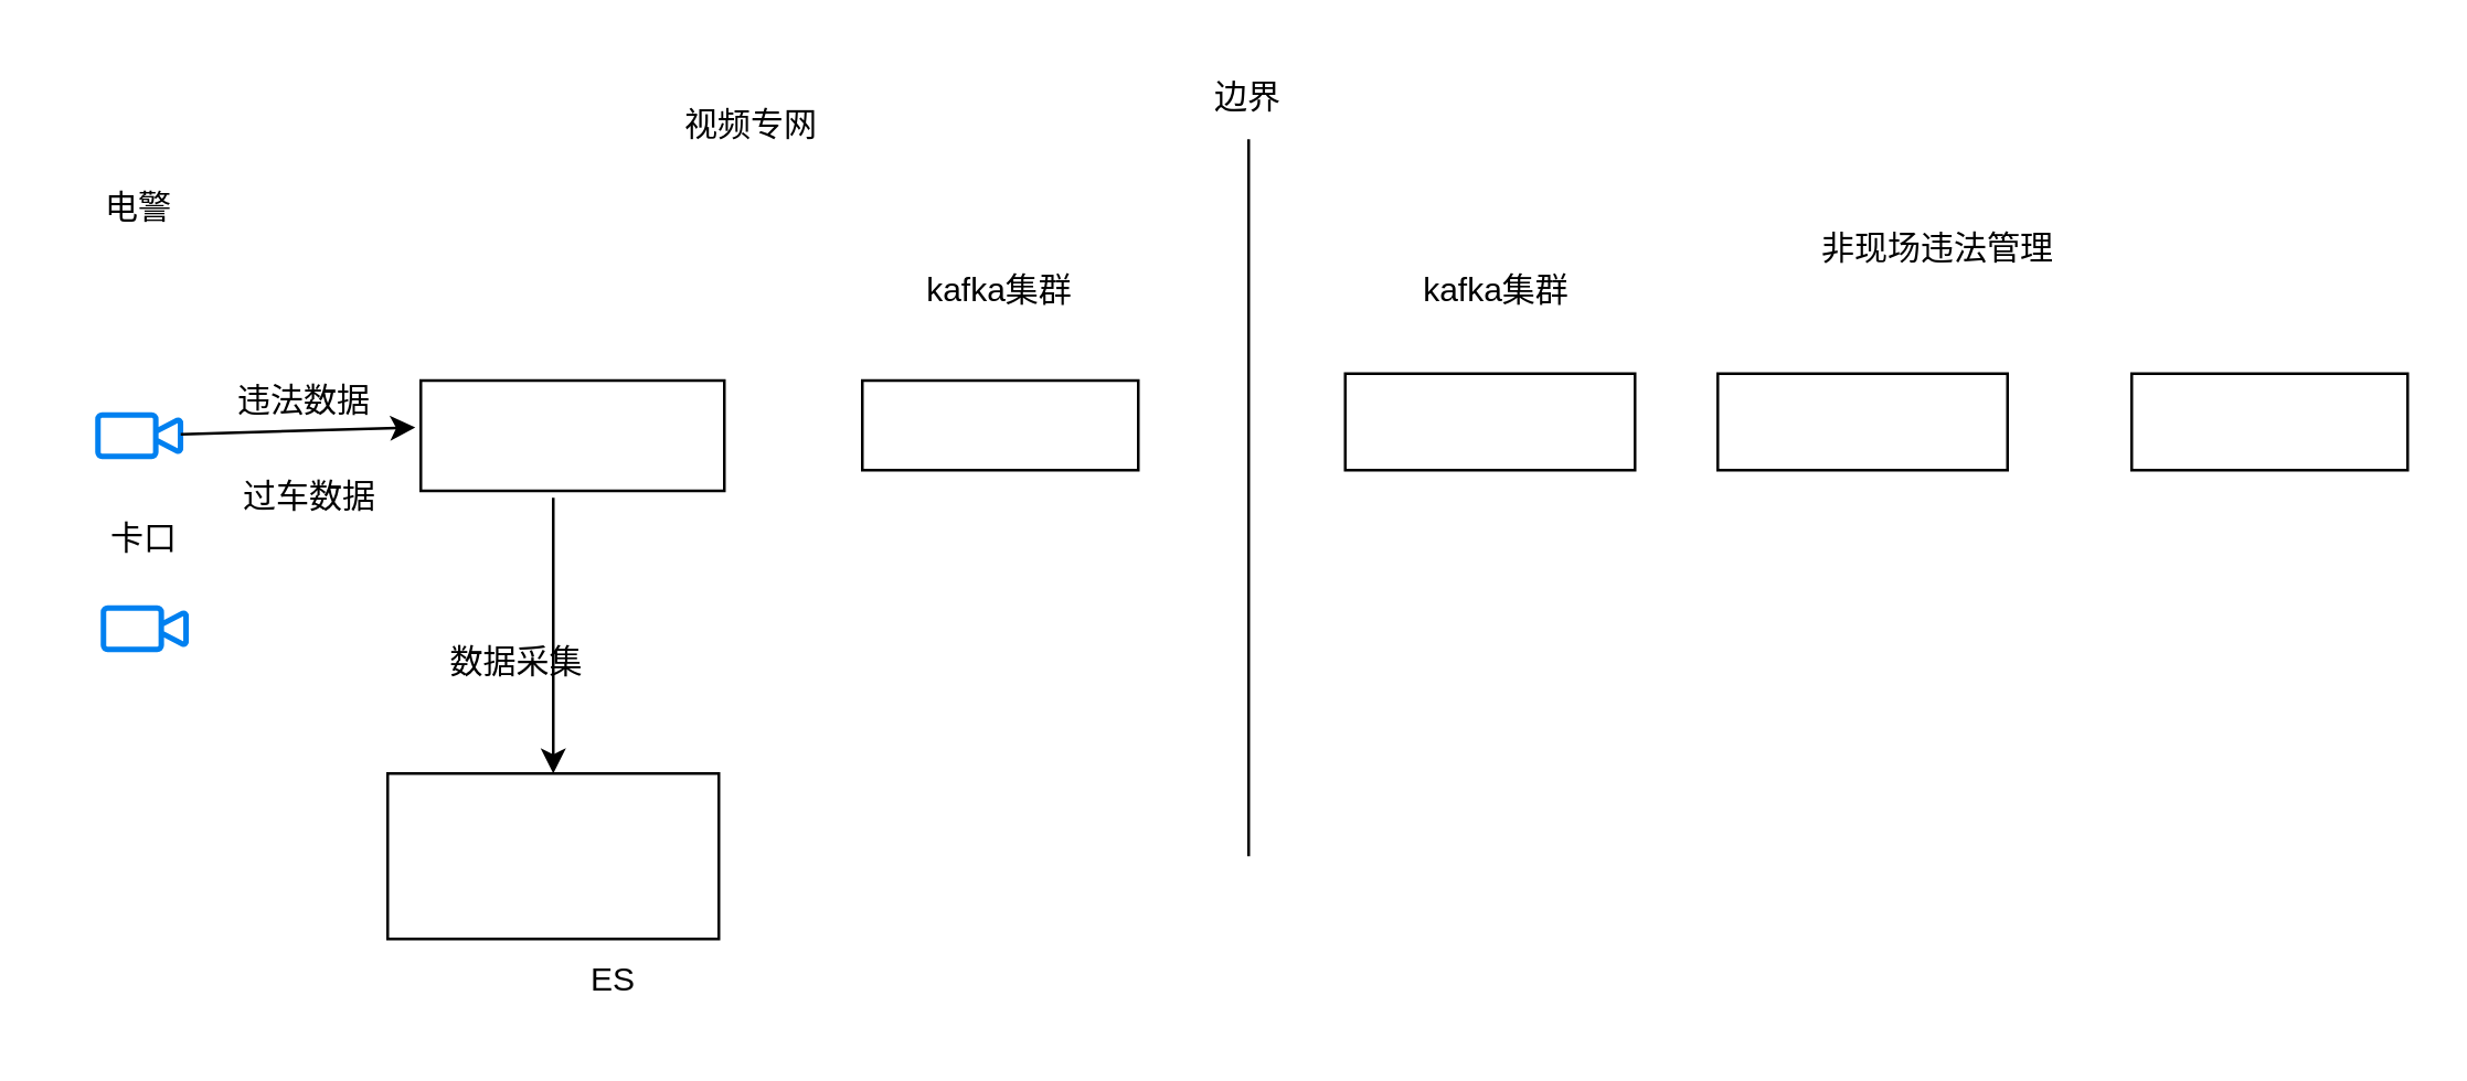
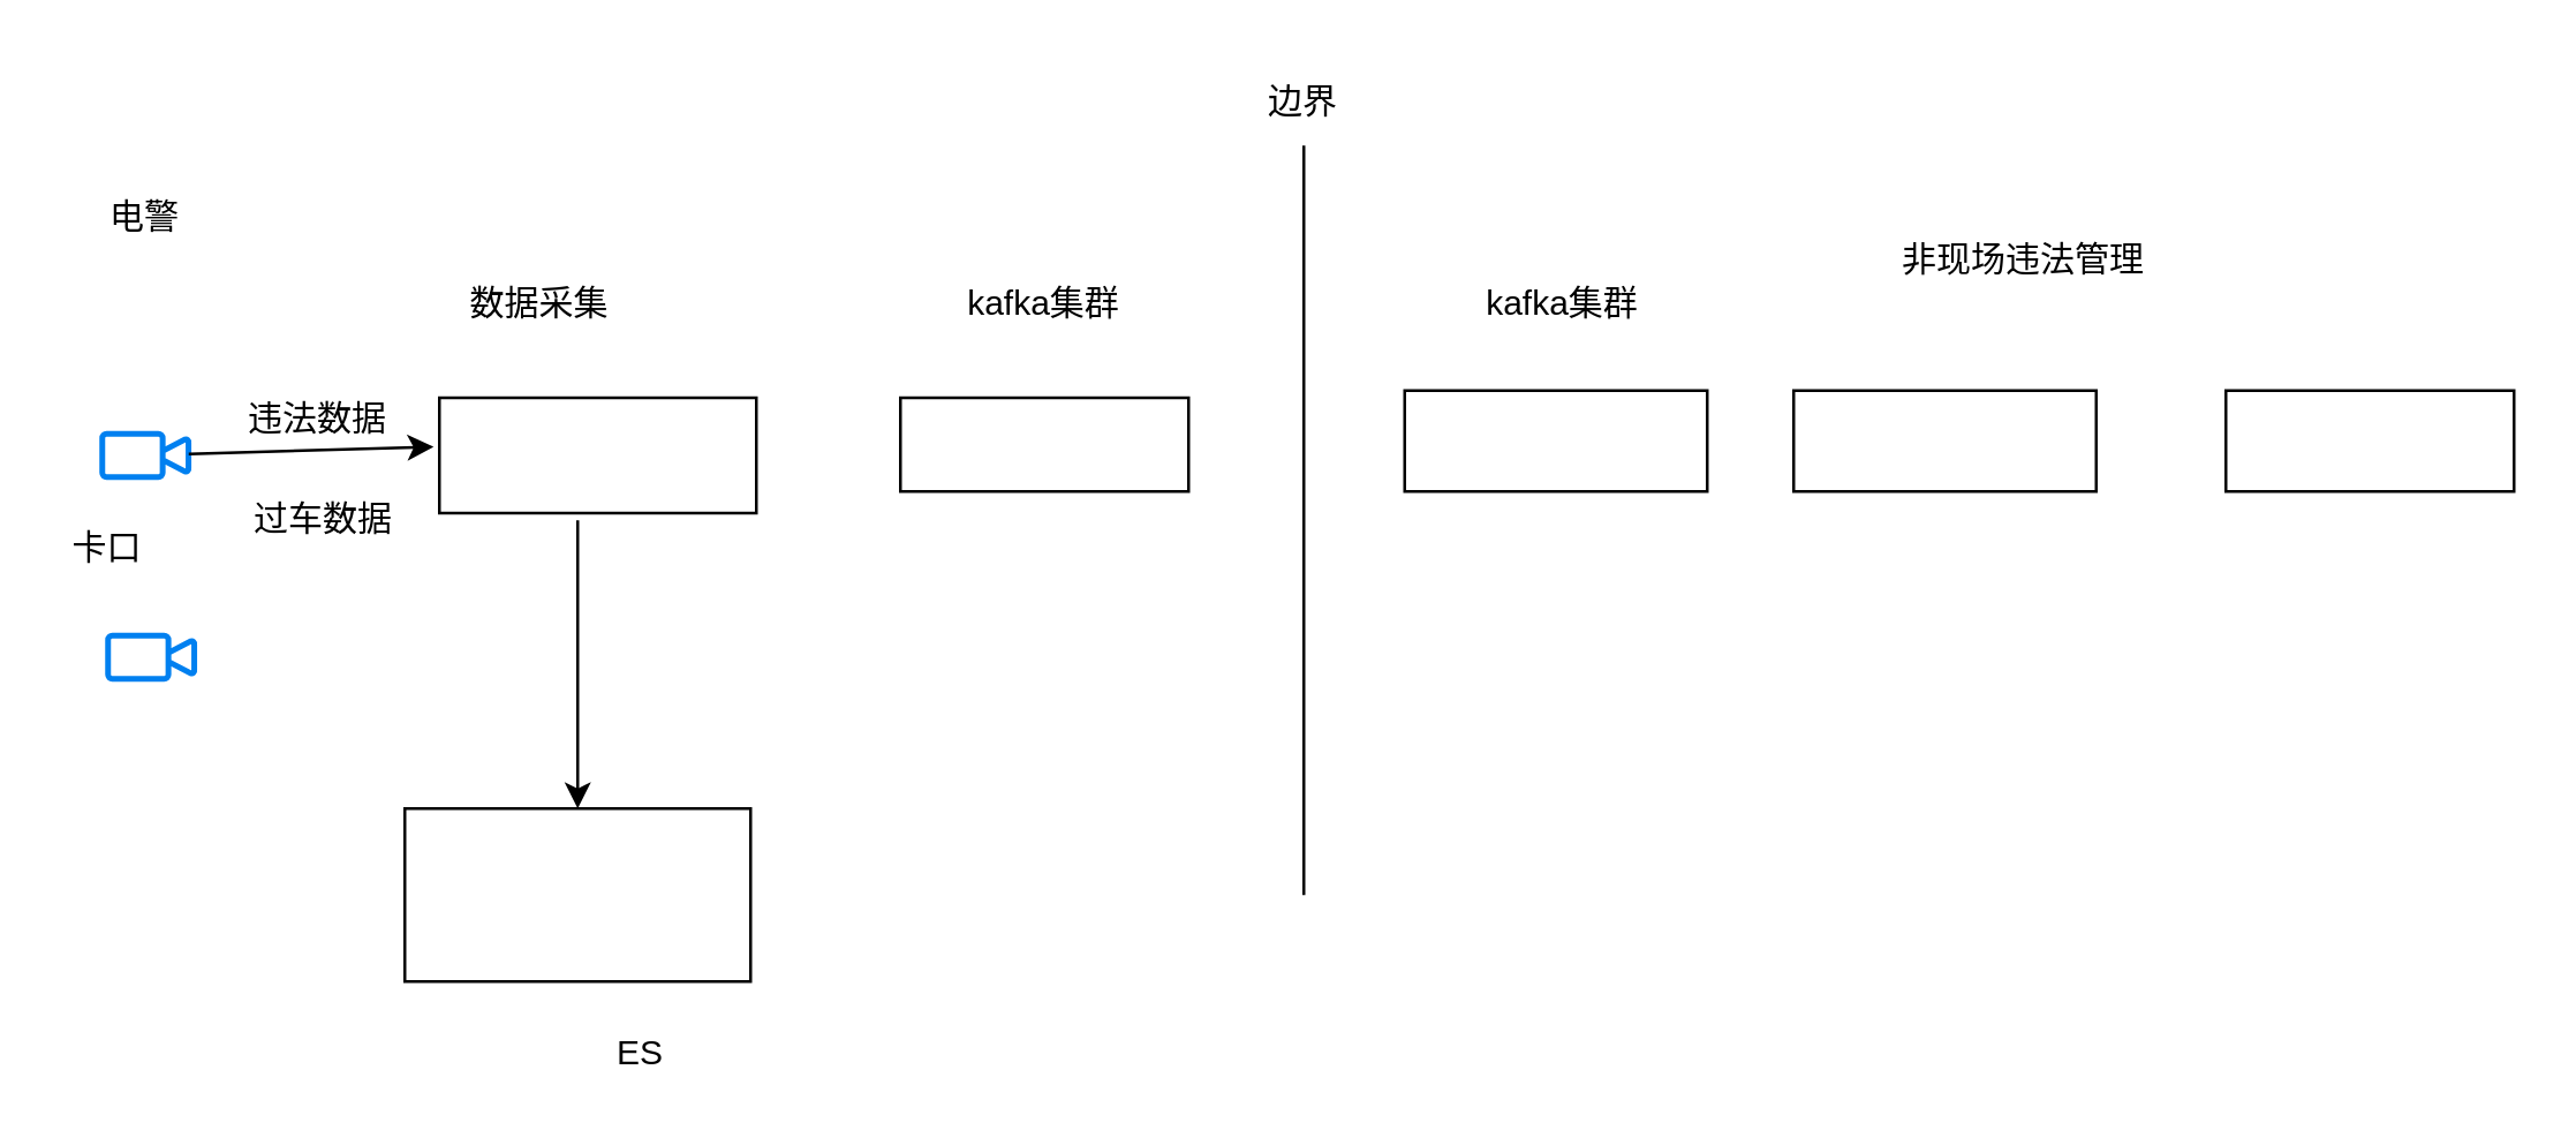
- <mxCell id="12" value="视频专网" style="text;html=1;align=center;verticalAlign=middle;whiteSpace=wrap;rounded=0;" vertex="1" parent="1"><mxGeometry x="242" y="30" width="60" height="30" as="geometry" /></mxCell>
- <mxCell id="8" value="卡口" style="text;html=1;align=center;verticalAlign=middle;whiteSpace=wrap;rounded=0;" vertex="1" parent="1"><mxGeometry x="22" y="180" width="60" height="30" as="geometry" /></mxCell>
+ <mxCell id="8" value="卡口" style="text;html=1;align=center;verticalAlign=middle;whiteSpace=wrap;rounded=0;" vertex="1" parent="1"><mxGeometry x="7" y="175" width="60" height="30" as="geometry" /></mxCell>
- <mxCell id="9" value="数据采集" style="text;html=1;align=center;verticalAlign=middle;whiteSpace=wrap;rounded=0;" vertex="1" parent="1"><mxGeometry x="157" y="225" width="60" height="30" as="geometry" /></mxCell>
+ <mxCell id="9" value="数据采集" style="text;html=1;align=center;verticalAlign=middle;whiteSpace=wrap;rounded=0;" vertex="1" parent="1"><mxGeometry x="157" y="90" width="60" height="30" as="geometry" /></mxCell>
- <mxCell id="23" value="ES" style="text;html=1;align=center;verticalAlign=middle;whiteSpace=wrap;rounded=0;" vertex="1" parent="1"><mxGeometry x="192" y="340" width="60" height="30" as="geometry" /></mxCell>
+ <mxCell id="23" value="ES" style="text;html=1;align=center;verticalAlign=middle;whiteSpace=wrap;rounded=0;" vertex="1" parent="1"><mxGeometry x="192" y="350" width="60" height="30" as="geometry" /></mxCell>
